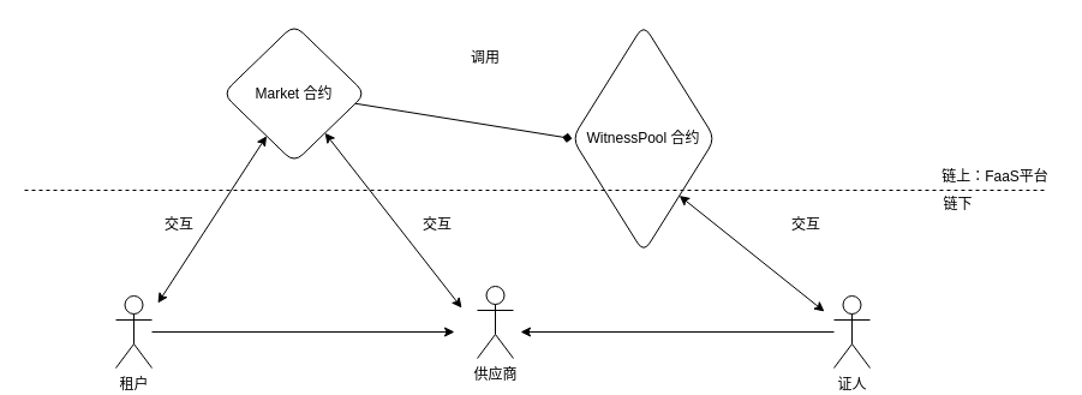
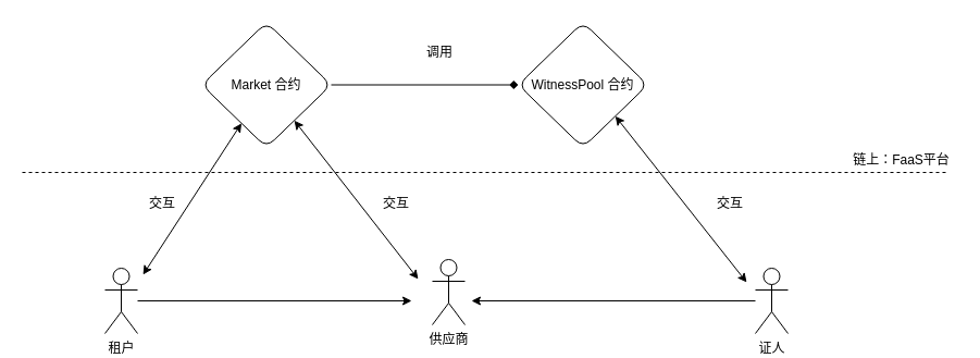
- <mxCell id="11" value="WitnessPool 合约" style="rhombus;whiteSpace=wrap;html=1;rounded=1;" vertex="1" parent="1"><mxGeometry x="476" y="20" width="119" height="190" as="geometry" /></mxCell>
+ <mxCell id="11" value="WitnessPool 合约" style="rhombus;whiteSpace=wrap;html=1;rounded=1;" vertex="1" parent="1"><mxGeometry x="476" y="20" width="119" height="115" as="geometry" /></mxCell>
- <mxCell id="18" value="链下" style="text;html=1;strokeColor=none;fillColor=none;align=center;verticalAlign=middle;whiteSpace=wrap;rounded=0;" vertex="1" parent="1"><mxGeometry x="761" y="158" width="73" height="24" as="geometry" /></mxCell>
